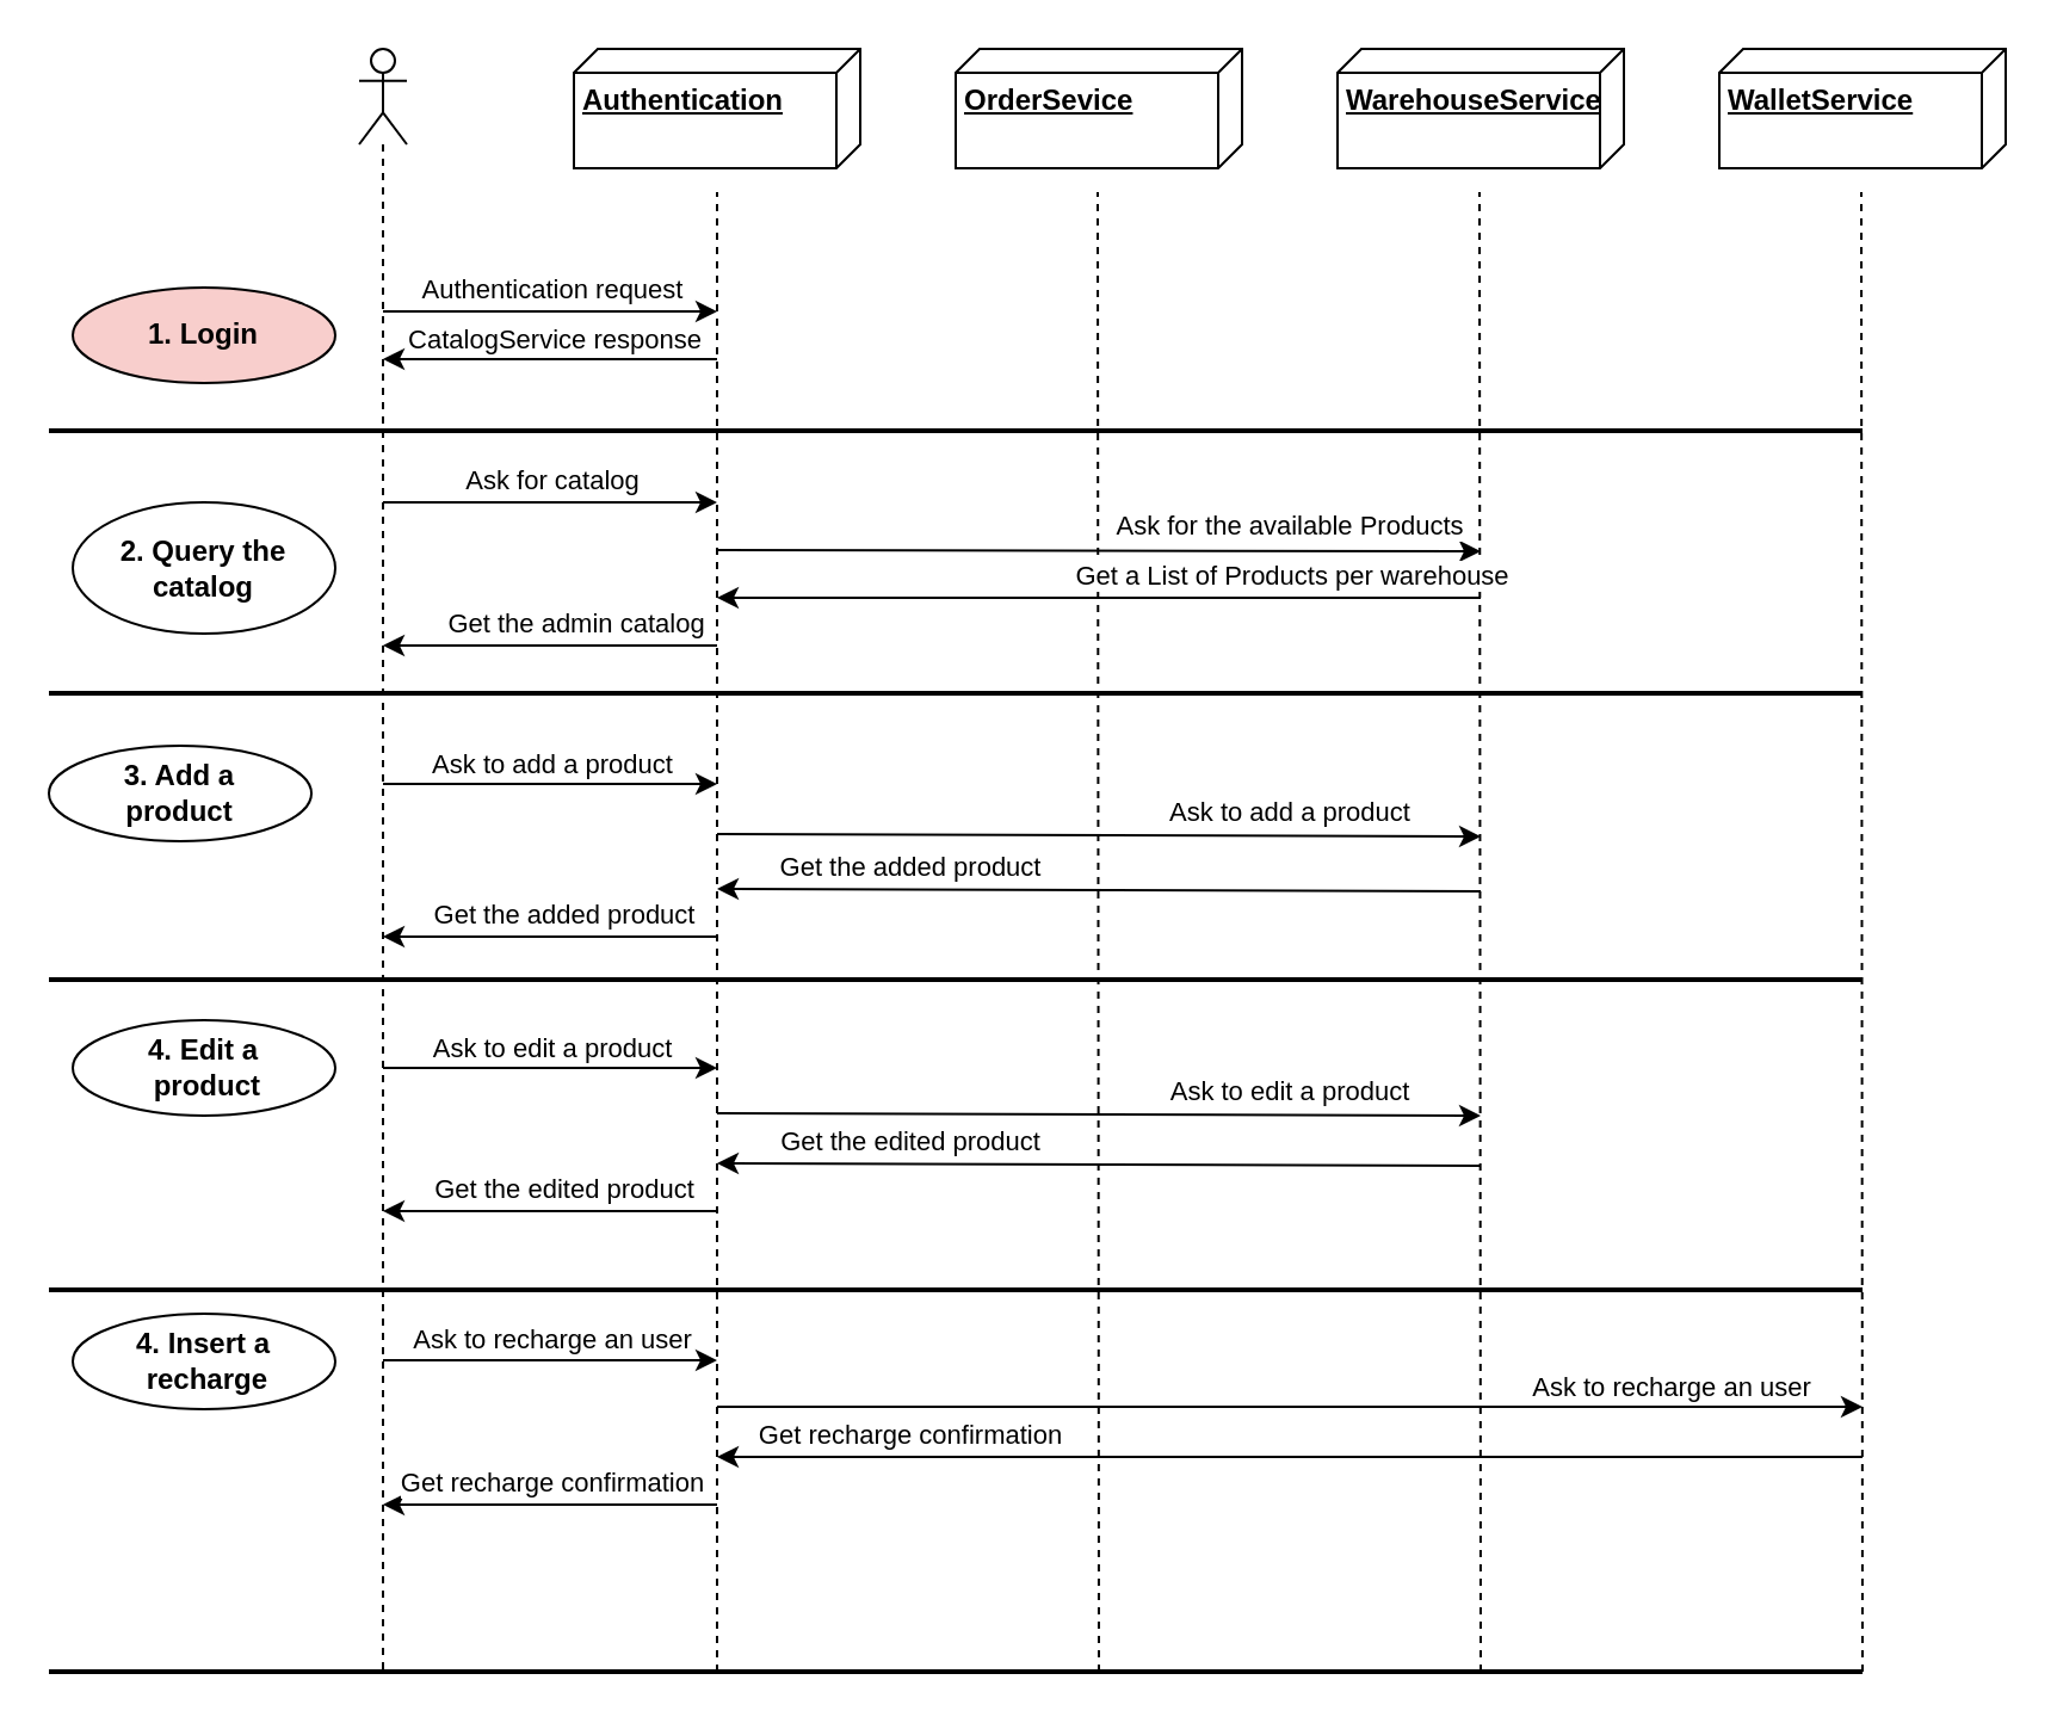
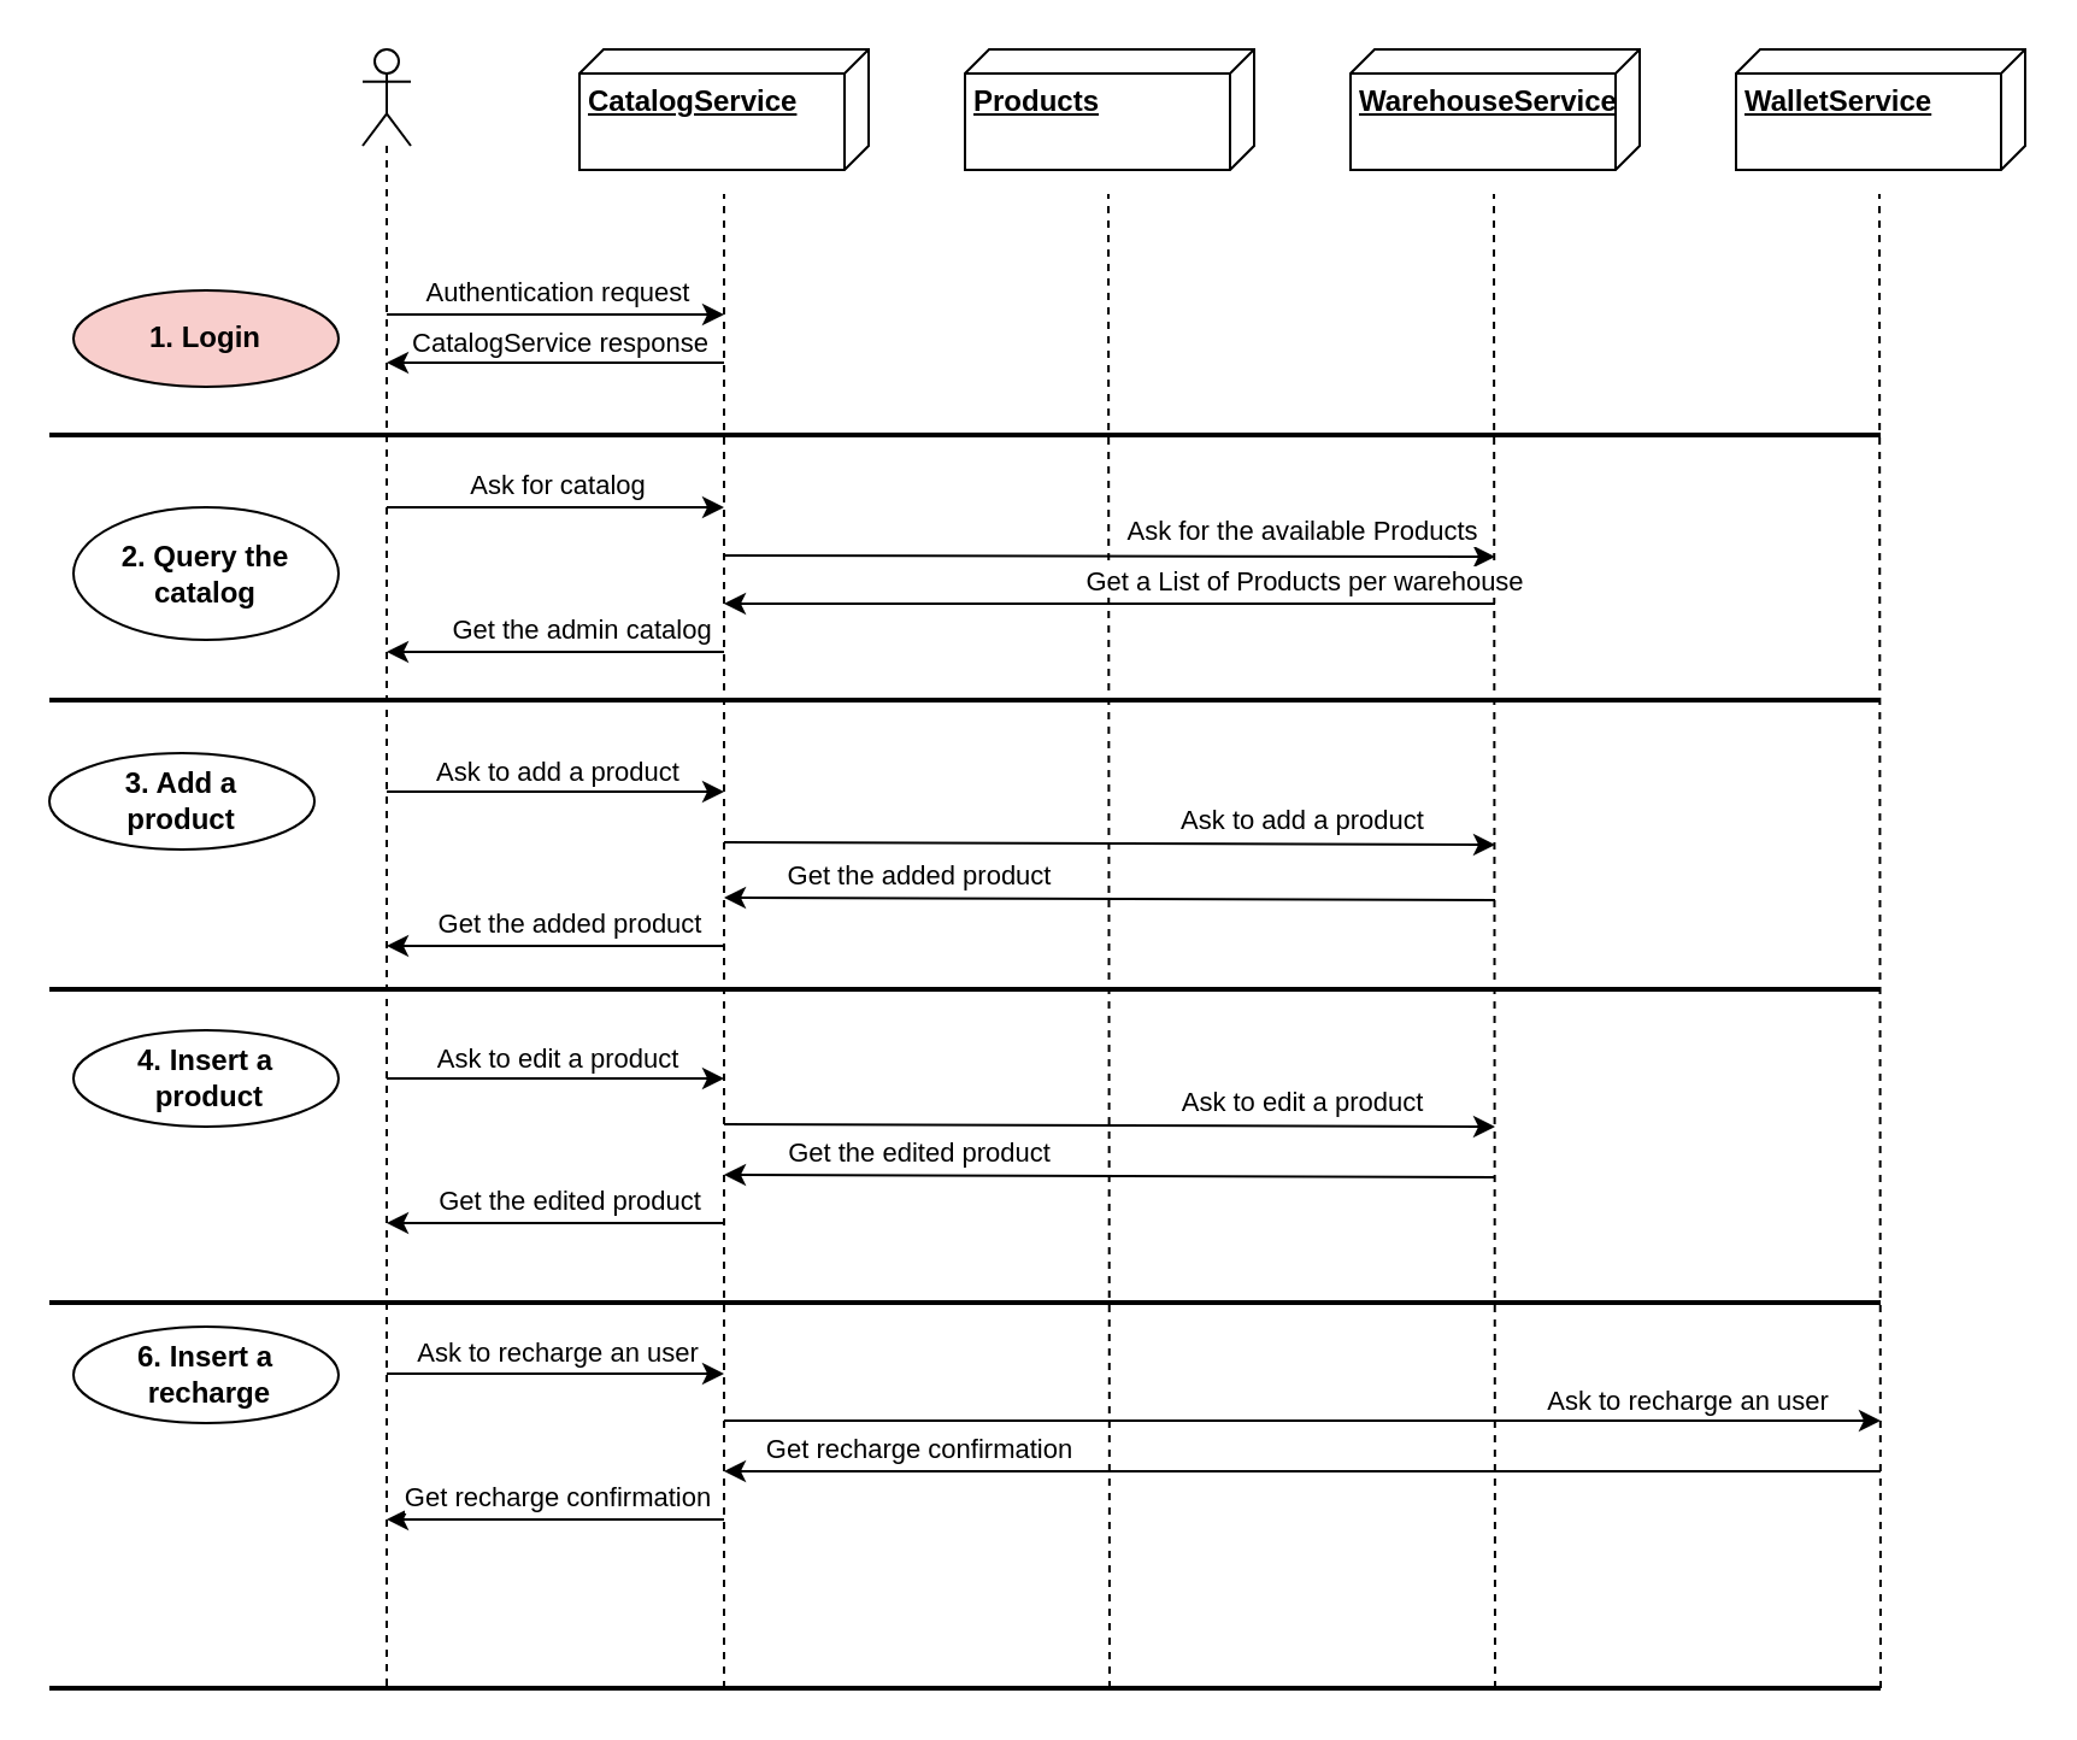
- <mxCell id="7" value="Authentication" style="verticalAlign=top;align=left;spacingTop=8;spacingLeft=2;spacingRight=12;shape=cube;size=10;direction=south;fontStyle=5;html=1;" parent="1" vertex="1"><mxGeometry x="240" y="20" width="120" height="50" as="geometry" /></mxCell>
+ <mxCell id="7" value="CatalogService" style="verticalAlign=top;align=left;spacingTop=8;spacingLeft=2;spacingRight=12;shape=cube;size=10;direction=south;fontStyle=5;html=1;" parent="1" vertex="1"><mxGeometry x="240" y="20" width="120" height="50" as="geometry" /></mxCell>
- <mxCell id="8" value="OrderSevice" style="verticalAlign=top;align=left;spacingTop=8;spacingLeft=2;spacingRight=12;shape=cube;size=10;direction=south;fontStyle=5;html=1;" parent="1" vertex="1"><mxGeometry x="400" y="20" width="120" height="50" as="geometry" /></mxCell>
+ <mxCell id="8" value="Products" style="verticalAlign=top;align=left;spacingTop=8;spacingLeft=2;spacingRight=12;shape=cube;size=10;direction=south;fontStyle=5;html=1;" parent="1" vertex="1"><mxGeometry x="400" y="20" width="120" height="50" as="geometry" /></mxCell>
- <mxCell id="6" value="4. Edit a&lt;br&gt;&amp;nbsp;product" style="ellipse;whiteSpace=wrap;html=1;fontStyle=1" parent="1" vertex="1"><mxGeometry x="30" y="427" width="110" height="40" as="geometry" /></mxCell>
+ <mxCell id="6" value="4. Insert a&lt;br&gt;&amp;nbsp;product" style="ellipse;whiteSpace=wrap;html=1;fontStyle=1" parent="1" vertex="1"><mxGeometry x="30" y="427" width="110" height="40" as="geometry" /></mxCell>
- <mxCell id="44" value="4. Insert a&lt;br&gt;&amp;nbsp;recharge" style="ellipse;whiteSpace=wrap;html=1;fontStyle=1" parent="1" vertex="1"><mxGeometry x="30" y="550" width="110" height="40" as="geometry" /></mxCell>
+ <mxCell id="44" value="6. Insert a&lt;br&gt;&amp;nbsp;recharge" style="ellipse;whiteSpace=wrap;html=1;fontStyle=1" parent="1" vertex="1"><mxGeometry x="30" y="550" width="110" height="40" as="geometry" /></mxCell>
